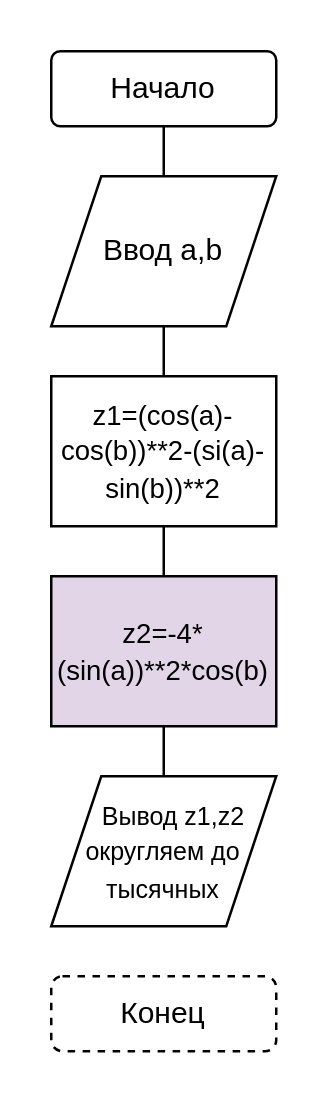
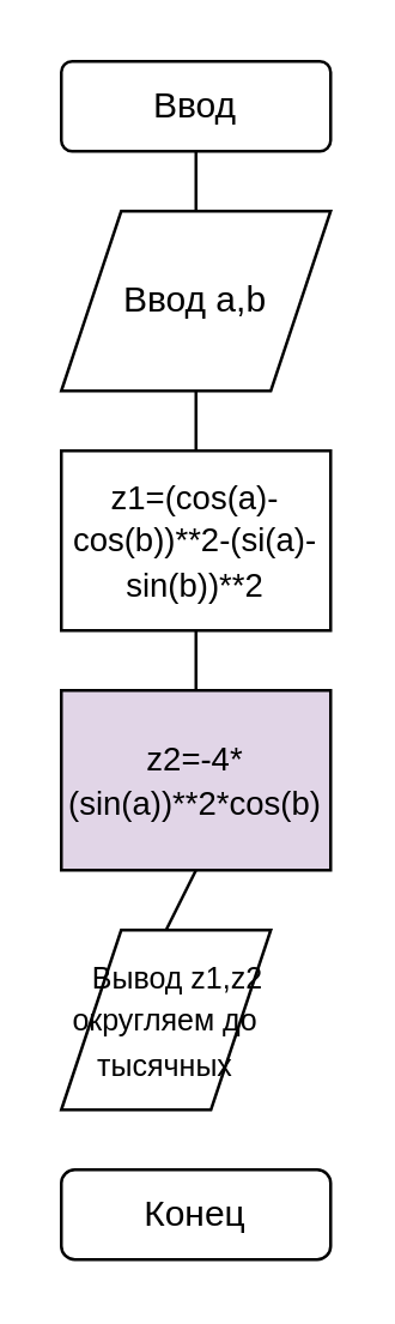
- <mxCell id="2" value="Начало" style="rounded=1;whiteSpace=wrap;html=1;strokeWidth=1;fillColor=default;imageWidth=24;imageHeight=24;imageAspect=1;perimeterSpacing=0;glass=0;arcSize=12;" vertex="1" parent="1"><mxGeometry x="20" y="20" width="90" height="30" as="geometry" /></mxCell>
+ <mxCell id="2" value="Ввод" style="rounded=1;whiteSpace=wrap;html=1;strokeWidth=1;fillColor=default;imageWidth=24;imageHeight=24;imageAspect=1;perimeterSpacing=0;glass=0;arcSize=12;" vertex="1" parent="1"><mxGeometry x="20" y="20" width="90" height="30" as="geometry" /></mxCell>
- <mxCell id="7" value="&lt;font style=&quot;font-size: 10px;&quot;&gt;&amp;nbsp; &amp;nbsp;Вывод z1,z2 округляем до тысячных&lt;/font&gt;" style="shape=parallelogram;perimeter=parallelogramPerimeter;whiteSpace=wrap;html=1;fixedSize=1;" vertex="1" parent="1"><mxGeometry x="20" y="310" width="90" height="60" as="geometry" /></mxCell>
+ <mxCell id="7" value="&lt;font style=&quot;font-size: 10px;&quot;&gt;&amp;nbsp; &amp;nbsp;Вывод z1,z2 округляем до тысячных&lt;/font&gt;" style="shape=parallelogram;perimeter=parallelogramPerimeter;whiteSpace=wrap;html=1;fixedSize=1;" vertex="1" parent="1"><mxGeometry x="20" y="310" width="70" height="60" as="geometry" /></mxCell>
- <mxCell id="9" value="Конец" style="rounded=1;whiteSpace=wrap;html=1;dashed=1;" vertex="1" parent="1"><mxGeometry x="20" y="390" width="90" height="30" as="geometry" /></mxCell>
+ <mxCell id="9" value="Конец" style="rounded=1;whiteSpace=wrap;html=1;" vertex="1" parent="1"><mxGeometry x="20" y="390" width="90" height="30" as="geometry" /></mxCell>
